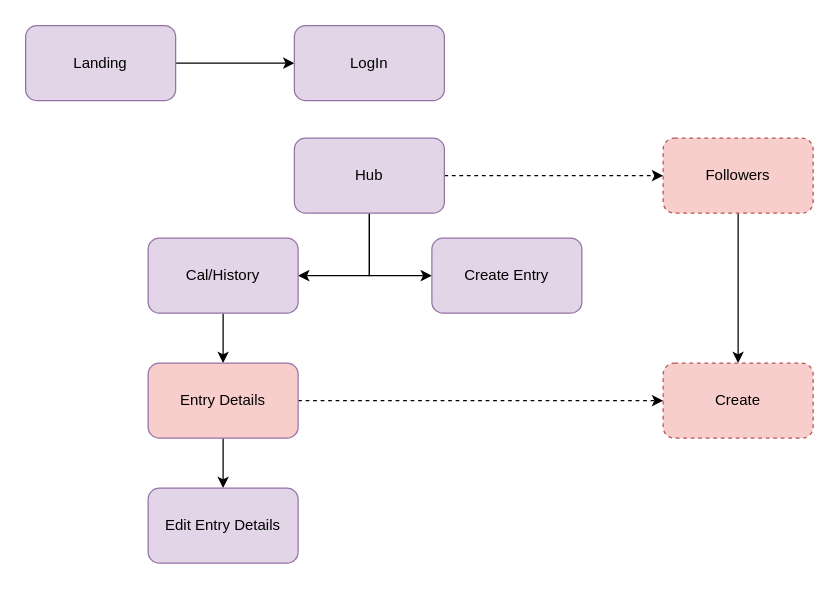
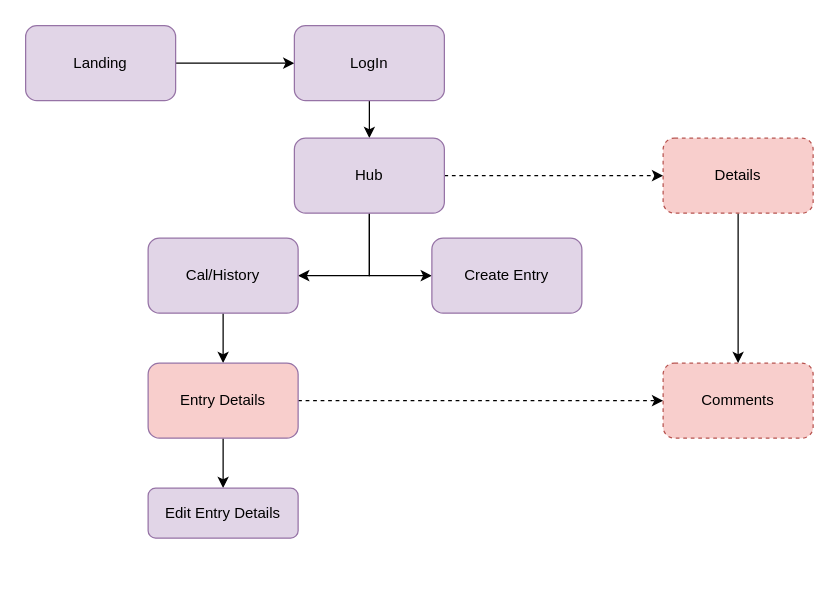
+ <mxCell id="4" style="edgeStyle=orthogonalEdgeStyle;rounded=0;orthogonalLoop=1;jettySize=auto;html=1;exitX=0.5;exitY=1;exitDx=0;exitDy=0;entryX=0.5;entryY=0;entryDx=0;entryDy=0;" edge="1" parent="1" source="5" target="9"><mxGeometry relative="1" as="geometry" /></mxCell>
- <mxCell id="18" value="Followers" style="rounded=1;whiteSpace=wrap;html=1;dashed=1;fillColor=#f8cecc;strokeColor=#b85450;" vertex="1" parent="1"><mxGeometry x="530" y="110" width="120" height="60" as="geometry" /></mxCell>
+ <mxCell id="18" value="Details" style="rounded=1;whiteSpace=wrap;html=1;dashed=1;fillColor=#f8cecc;strokeColor=#b85450;" vertex="1" parent="1"><mxGeometry x="530" y="110" width="120" height="60" as="geometry" /></mxCell>
- <mxCell id="19" value="Create" style="rounded=1;whiteSpace=wrap;html=1;dashed=1;fillColor=#f8cecc;strokeColor=#b85450;" vertex="1" parent="1"><mxGeometry x="530" y="290" width="120" height="60" as="geometry" /></mxCell>
+ <mxCell id="19" value="Comments" style="rounded=1;whiteSpace=wrap;html=1;dashed=1;fillColor=#f8cecc;strokeColor=#b85450;" vertex="1" parent="1"><mxGeometry x="530" y="290" width="120" height="60" as="geometry" /></mxCell>
- <mxCell id="16" value="Edit Entry Details" style="rounded=1;whiteSpace=wrap;html=1;fillColor=#e1d5e7;strokeColor=#9673a6;" vertex="1" parent="1"><mxGeometry x="118" y="390" width="120" height="60" as="geometry" /></mxCell>
+ <mxCell id="16" value="Edit Entry Details" style="rounded=1;whiteSpace=wrap;html=1;fillColor=#e1d5e7;strokeColor=#9673a6;" vertex="1" parent="1"><mxGeometry x="118" y="390" width="120" height="40" as="geometry" /></mxCell>
